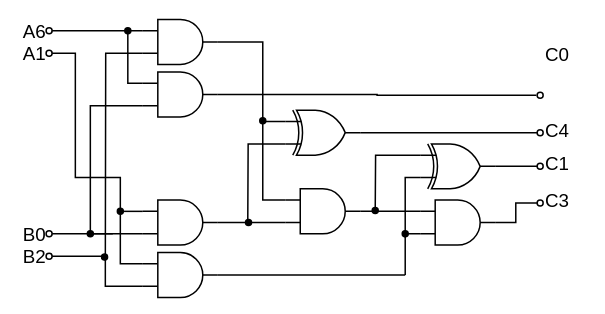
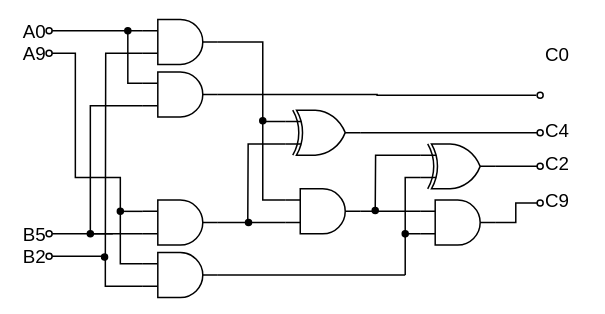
- <mxCell id="34" value="&lt;font style=&quot;font-size: 25px;&quot;&gt;A6&lt;/font&gt;" style="text;html=1;align=center;verticalAlign=middle;resizable=0;points=[];autosize=1;strokeColor=none;fillColor=none;fontSize=11;fontFamily=Helvetica;fontColor=default;strokeWidth=2;" vertex="1" parent="1"><mxGeometry x="20" y="20" width="50" height="40" as="geometry" /></mxCell>
+ <mxCell id="34" value="&lt;font style=&quot;font-size: 25px;&quot;&gt;A0&lt;/font&gt;" style="text;html=1;align=center;verticalAlign=middle;resizable=0;points=[];autosize=1;strokeColor=none;fillColor=none;fontSize=11;fontFamily=Helvetica;fontColor=default;strokeWidth=2;" vertex="1" parent="1"><mxGeometry x="20" y="20" width="50" height="40" as="geometry" /></mxCell>
- <mxCell id="35" value="&lt;font style=&quot;font-size: 25px;&quot;&gt;A1&lt;/font&gt;" style="text;html=1;align=center;verticalAlign=middle;resizable=0;points=[];autosize=1;strokeColor=none;fillColor=none;fontSize=11;fontFamily=Helvetica;fontColor=default;strokeWidth=2;" vertex="1" parent="1"><mxGeometry x="20" y="50" width="50" height="40" as="geometry" /></mxCell>
+ <mxCell id="35" value="&lt;font style=&quot;font-size: 25px;&quot;&gt;A9&lt;/font&gt;" style="text;html=1;align=center;verticalAlign=middle;resizable=0;points=[];autosize=1;strokeColor=none;fillColor=none;fontSize=11;fontFamily=Helvetica;fontColor=default;strokeWidth=2;" vertex="1" parent="1"><mxGeometry x="20" y="50" width="50" height="40" as="geometry" /></mxCell>
- <mxCell id="53" value="&lt;div style=&quot;text-align: center;&quot;&gt;&lt;span style=&quot;background-color: initial; font-size: 25px;&quot;&gt;C1&lt;/span&gt;&lt;/div&gt;" style="text;whiteSpace=wrap;html=1;fontSize=11;fontFamily=Helvetica;fontColor=default;" vertex="1" parent="1"><mxGeometry x="725" y="196" width="60" height="50" as="geometry" /></mxCell>
+ <mxCell id="53" value="&lt;div style=&quot;text-align: center;&quot;&gt;&lt;span style=&quot;background-color: initial; font-size: 25px;&quot;&gt;C2&lt;/span&gt;&lt;/div&gt;" style="text;whiteSpace=wrap;html=1;fontSize=11;fontFamily=Helvetica;fontColor=default;" vertex="1" parent="1"><mxGeometry x="725" y="196" width="60" height="50" as="geometry" /></mxCell>
- <mxCell id="54" value="&lt;div style=&quot;text-align: center;&quot;&gt;&lt;span style=&quot;background-color: initial; font-size: 25px;&quot;&gt;C3&lt;/span&gt;&lt;/div&gt;" style="text;whiteSpace=wrap;html=1;fontSize=11;fontFamily=Helvetica;fontColor=default;" vertex="1" parent="1"><mxGeometry x="725" y="245" width="60" height="50" as="geometry" /></mxCell>
+ <mxCell id="54" value="&lt;div style=&quot;text-align: center;&quot;&gt;&lt;span style=&quot;background-color: initial; font-size: 25px;&quot;&gt;C9&lt;/span&gt;&lt;/div&gt;" style="text;whiteSpace=wrap;html=1;fontSize=11;fontFamily=Helvetica;fontColor=default;" vertex="1" parent="1"><mxGeometry x="725" y="245" width="60" height="50" as="geometry" /></mxCell>
- <mxCell id="36" value="&lt;font style=&quot;font-size: 25px;&quot;&gt;B0&lt;/font&gt;" style="text;html=1;align=center;verticalAlign=middle;resizable=0;points=[];autosize=1;strokeColor=none;fillColor=none;fontSize=11;fontFamily=Helvetica;fontColor=default;strokeWidth=2;" vertex="1" parent="1"><mxGeometry x="20" y="291" width="50" height="40" as="geometry" /></mxCell>
+ <mxCell id="36" value="&lt;font style=&quot;font-size: 25px;&quot;&gt;B5&lt;/font&gt;" style="text;html=1;align=center;verticalAlign=middle;resizable=0;points=[];autosize=1;strokeColor=none;fillColor=none;fontSize=11;fontFamily=Helvetica;fontColor=default;strokeWidth=2;" vertex="1" parent="1"><mxGeometry x="20" y="291" width="50" height="40" as="geometry" /></mxCell>
